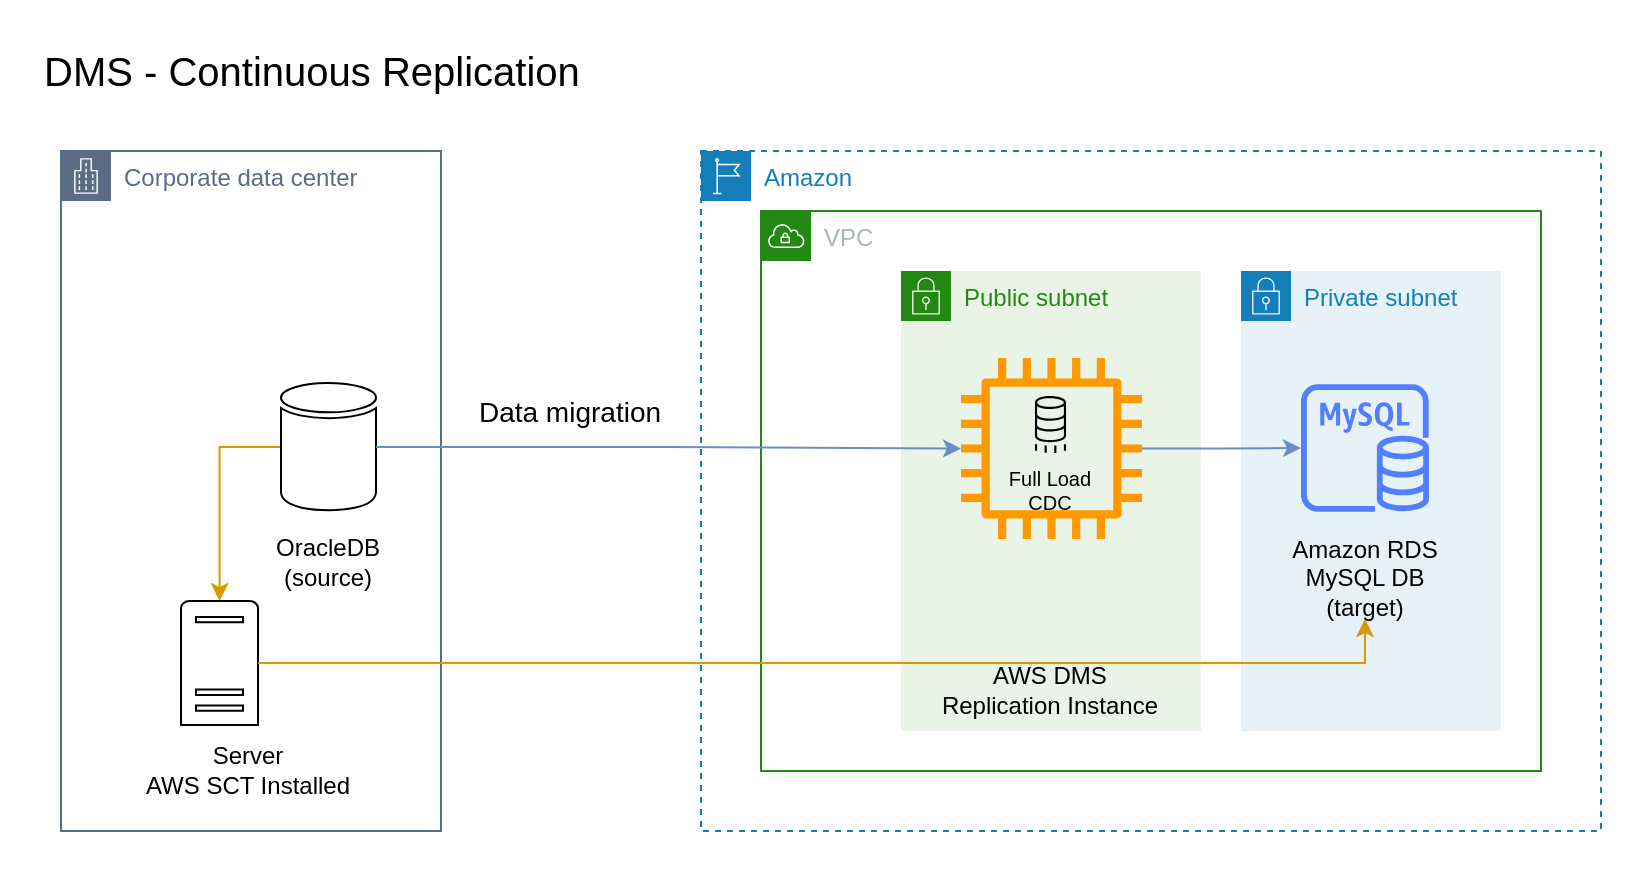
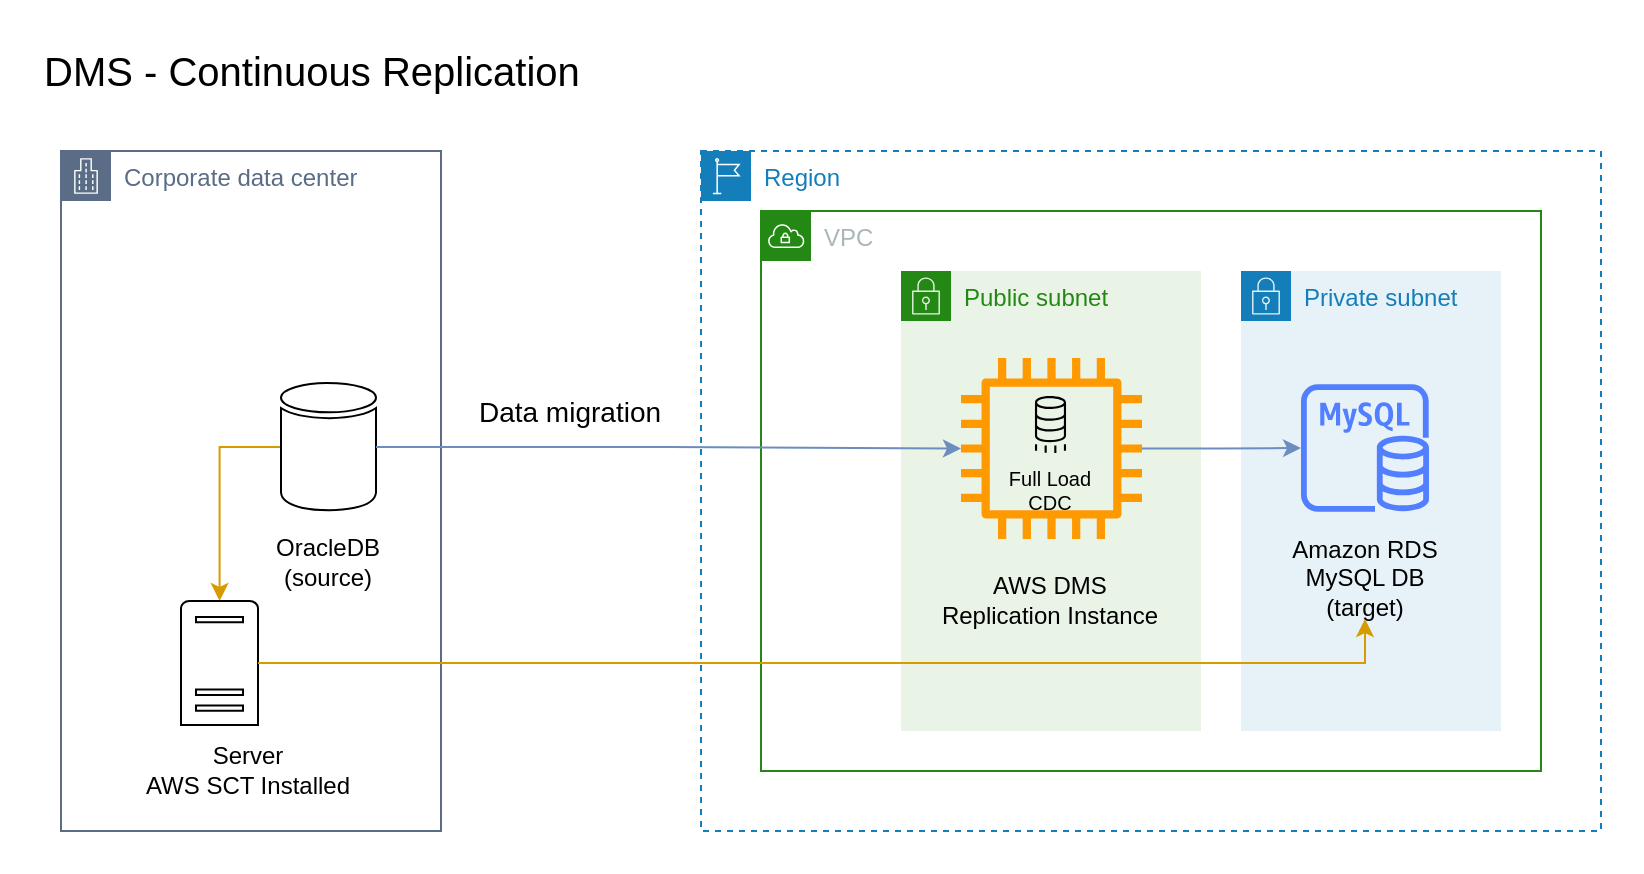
- <mxCell id="2" value="Amazon" style="points=[[0,0],[0.25,0],[0.5,0],[0.75,0],[1,0],[1,0.25],[1,0.5],[1,0.75],[1,1],[0.75,1],[0.5,1],[0.25,1],[0,1],[0,0.75],[0,0.5],[0,0.25]];outlineConnect=0;gradientColor=none;html=1;whiteSpace=wrap;fontSize=12;fontStyle=0;shape=mxgraph.aws4.group;grIcon=mxgraph.aws4.group_region;strokeColor=#147EBA;fillColor=none;verticalAlign=top;align=left;spacingLeft=30;fontColor=#147EBA;dashed=1;" vertex="1" parent="1"><mxGeometry x="350" y="75" width="450" height="340" as="geometry" /></mxCell>
+ <mxCell id="2" value="Region" style="points=[[0,0],[0.25,0],[0.5,0],[0.75,0],[1,0],[1,0.25],[1,0.5],[1,0.75],[1,1],[0.75,1],[0.5,1],[0.25,1],[0,1],[0,0.75],[0,0.5],[0,0.25]];outlineConnect=0;gradientColor=none;html=1;whiteSpace=wrap;fontSize=12;fontStyle=0;shape=mxgraph.aws4.group;grIcon=mxgraph.aws4.group_region;strokeColor=#147EBA;fillColor=none;verticalAlign=top;align=left;spacingLeft=30;fontColor=#147EBA;dashed=1;" vertex="1" parent="1"><mxGeometry x="350" y="75" width="450" height="340" as="geometry" /></mxCell>
- <mxCell id="19" value="AWS DMS&lt;br&gt;Replication Instance" style="text;html=1;strokeColor=none;fillColor=none;align=center;verticalAlign=middle;whiteSpace=wrap;rounded=0;" vertex="1" parent="1"><mxGeometry x="460.25" y="330" width="130" height="30" as="geometry" /></mxCell>
+ <mxCell id="19" value="AWS DMS&lt;br&gt;Replication Instance" style="text;html=1;strokeColor=none;fillColor=none;align=center;verticalAlign=middle;whiteSpace=wrap;rounded=0;" vertex="1" parent="1"><mxGeometry x="460.25" y="285" width="130" height="30" as="geometry" /></mxCell>
